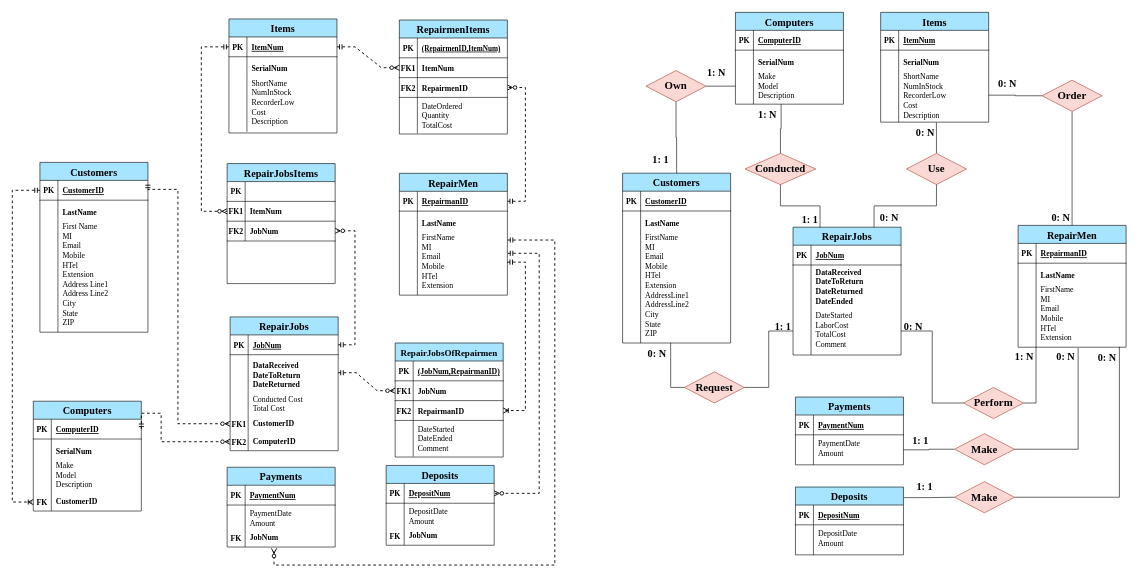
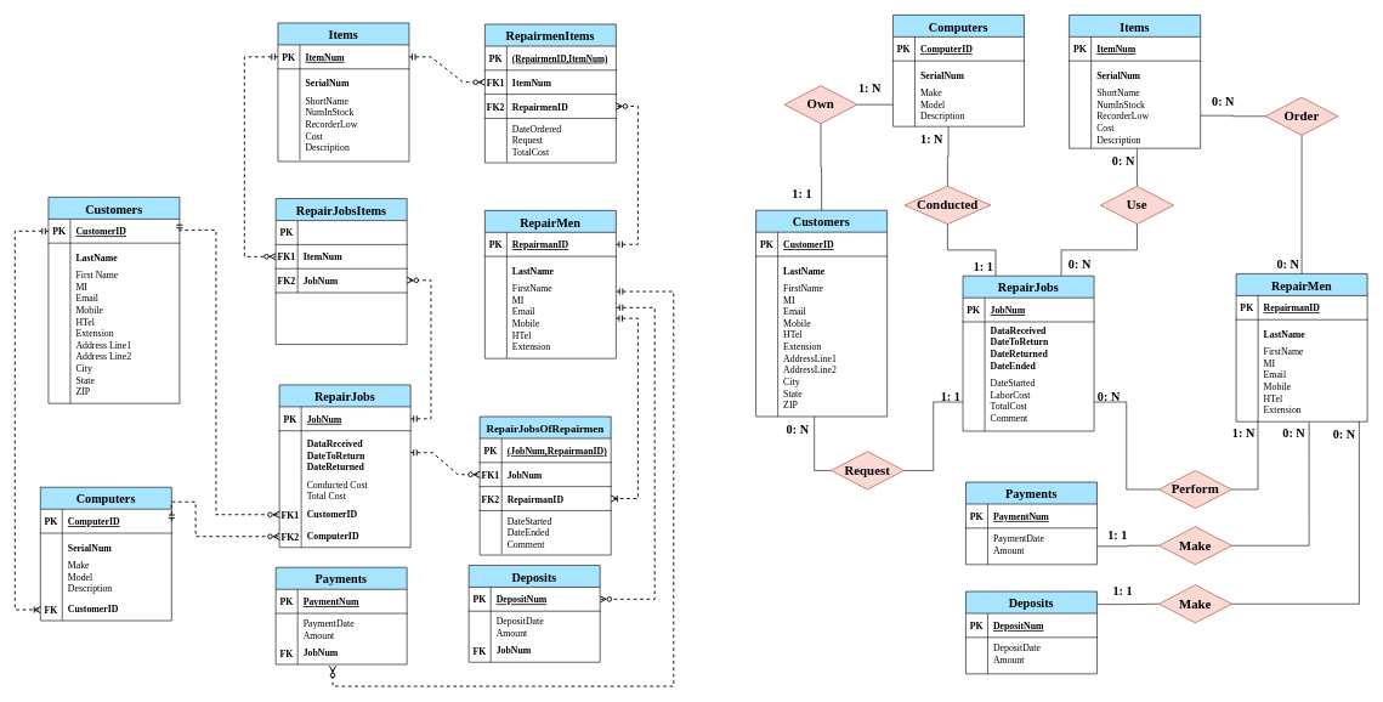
- <mxCell id="197" value="DateOrdered&#10;Quantity&#10;TotalCost" style="shape=partialRectangle;connectable=0;fillColor=none;top=0;left=0;bottom=0;right=0;align=left;spacingLeft=6;overflow=hidden;fontStyle=0;verticalAlign=top;fontFamily=Times New Roman;fontSize=13;" vertex="1" parent="195"><mxGeometry x="30" width="150" height="60" as="geometry"><mxRectangle width="150" height="60" as="alternateBounds" /></mxGeometry></mxCell>
+ <mxCell id="197" value="DateOrdered&#10;Request&#10;TotalCost" style="shape=partialRectangle;connectable=0;fillColor=none;top=0;left=0;bottom=0;right=0;align=left;spacingLeft=6;overflow=hidden;fontStyle=0;verticalAlign=top;fontFamily=Times New Roman;fontSize=13;" vertex="1" parent="195"><mxGeometry x="30" width="150" height="60" as="geometry"><mxRectangle width="150" height="60" as="alternateBounds" /></mxGeometry></mxCell>
- <mxCell id="71" value="Perform" style="shape=rhombus;perimeter=rhombusPerimeter;whiteSpace=wrap;html=1;align=center;fontFamily=Times New Roman;fontSize=18;fontStyle=1;fillColor=#fad9d5;strokeColor=#ae4132;" vertex="1" parent="1"><mxGeometry x="1605" y="645" width="100" height="52" as="geometry" /></mxCell>
+ <mxCell id="71" value="Perform" style="shape=rhombus;perimeter=rhombusPerimeter;whiteSpace=wrap;html=1;align=center;fontFamily=Times New Roman;fontSize=18;fontStyle=1;fillColor=#fad9d5;strokeColor=#ae4132;" vertex="1" parent="1"><mxGeometry x="1590" y="645" width="100" height="52" as="geometry" /></mxCell>
